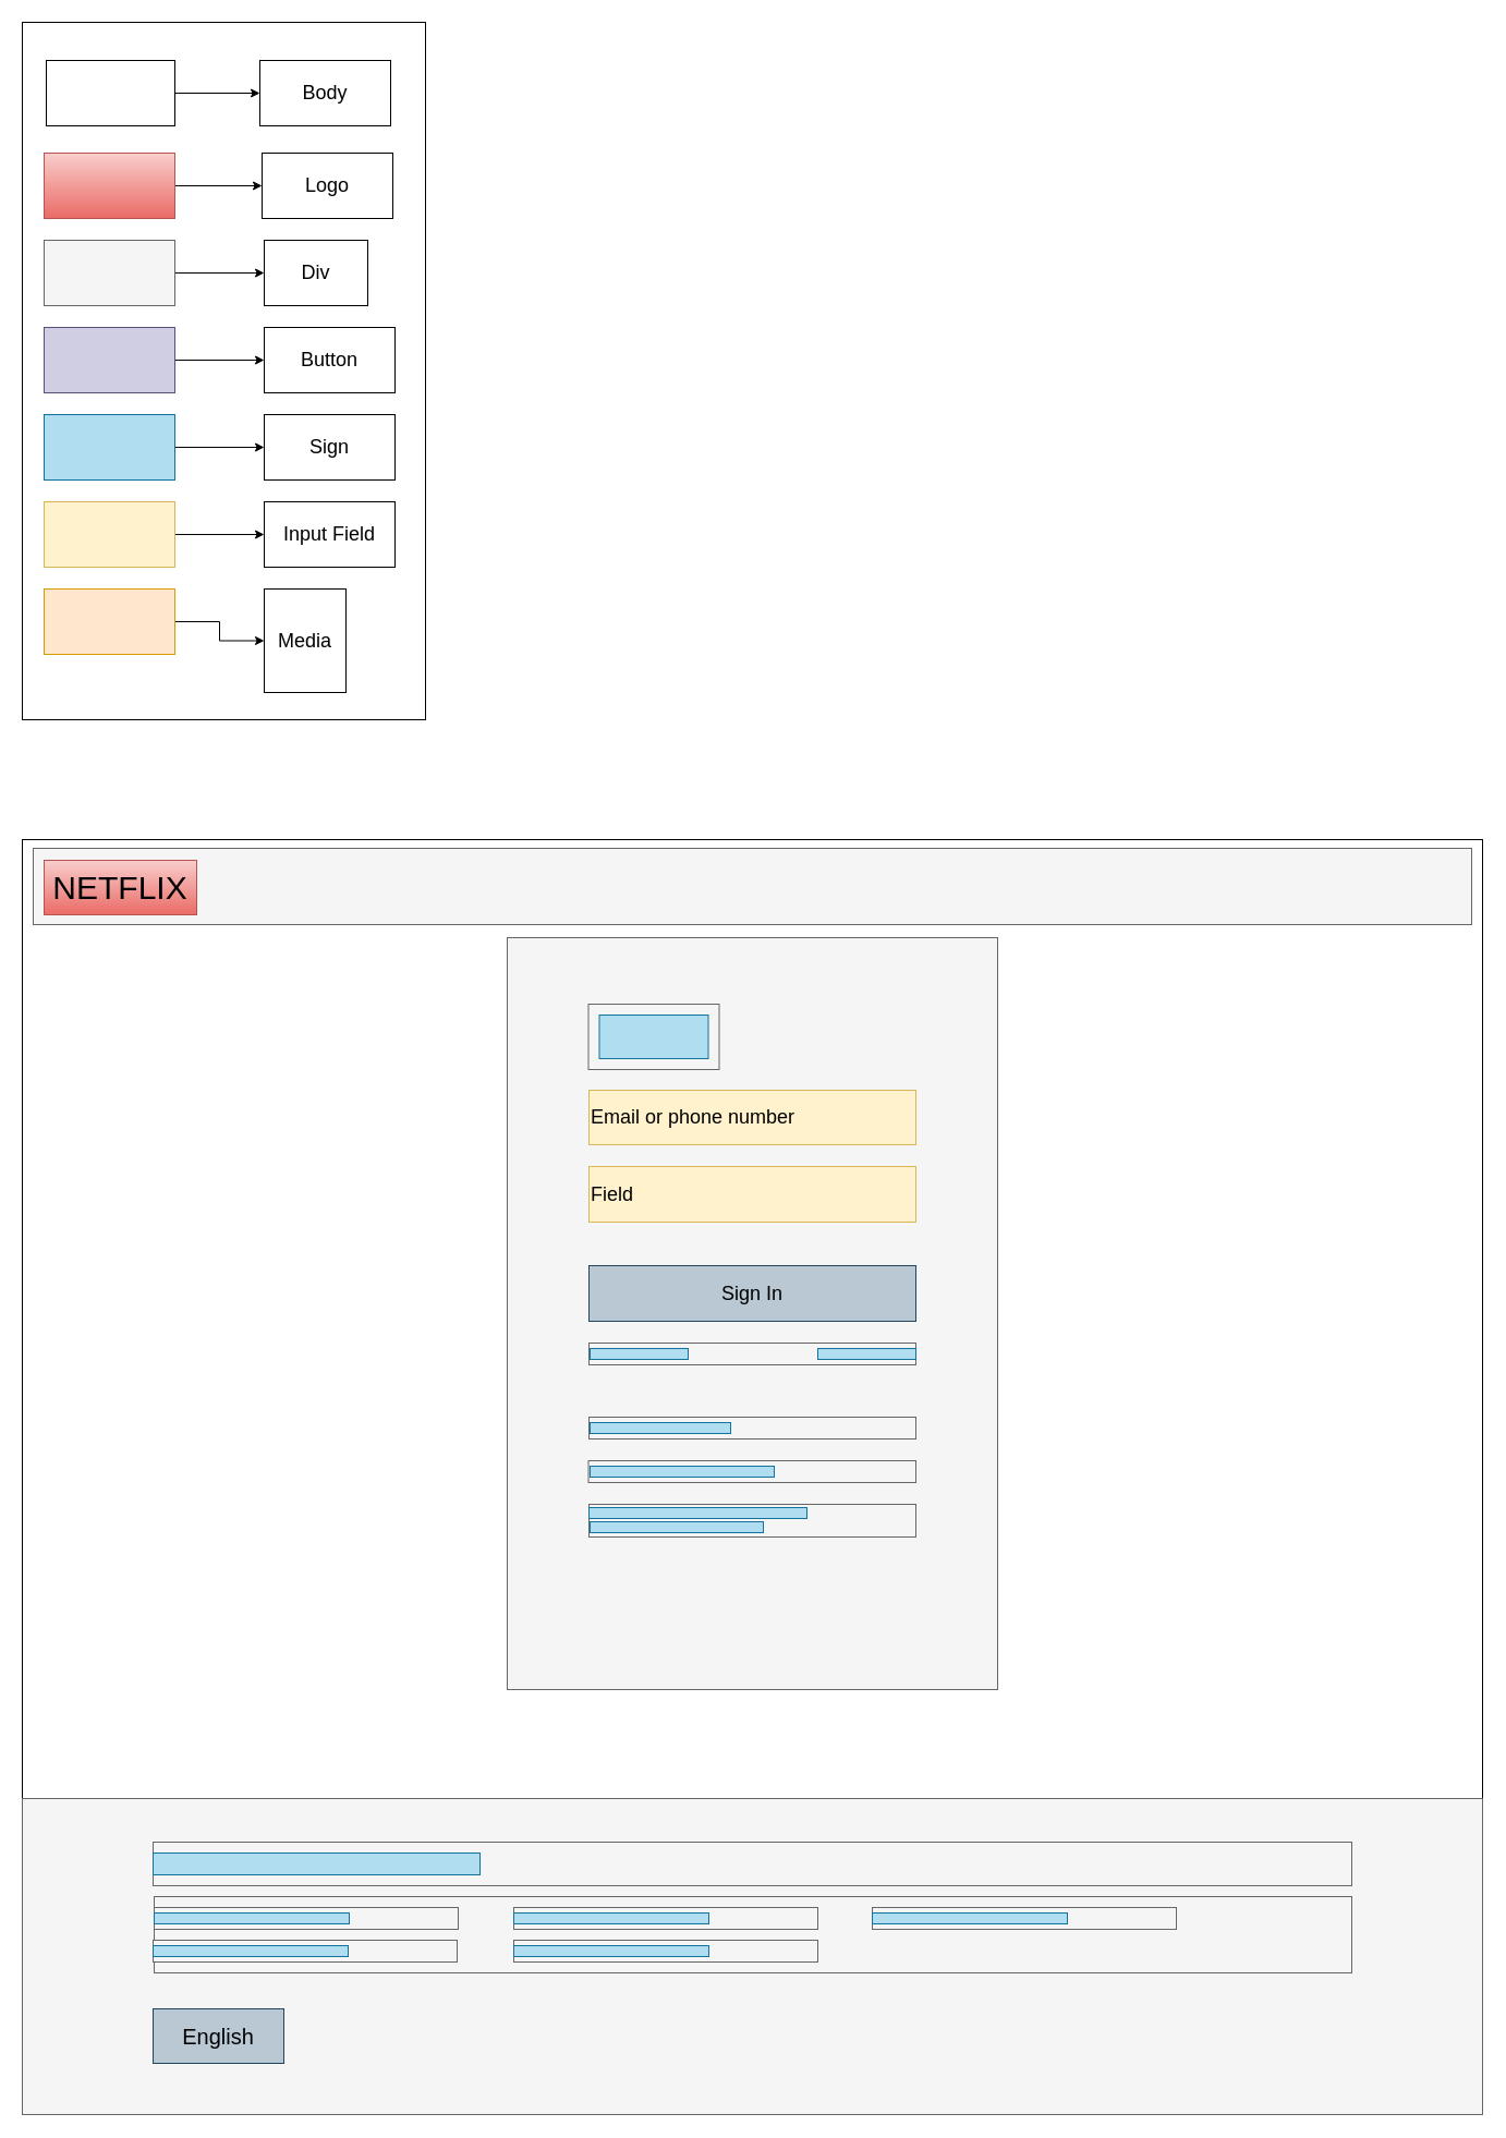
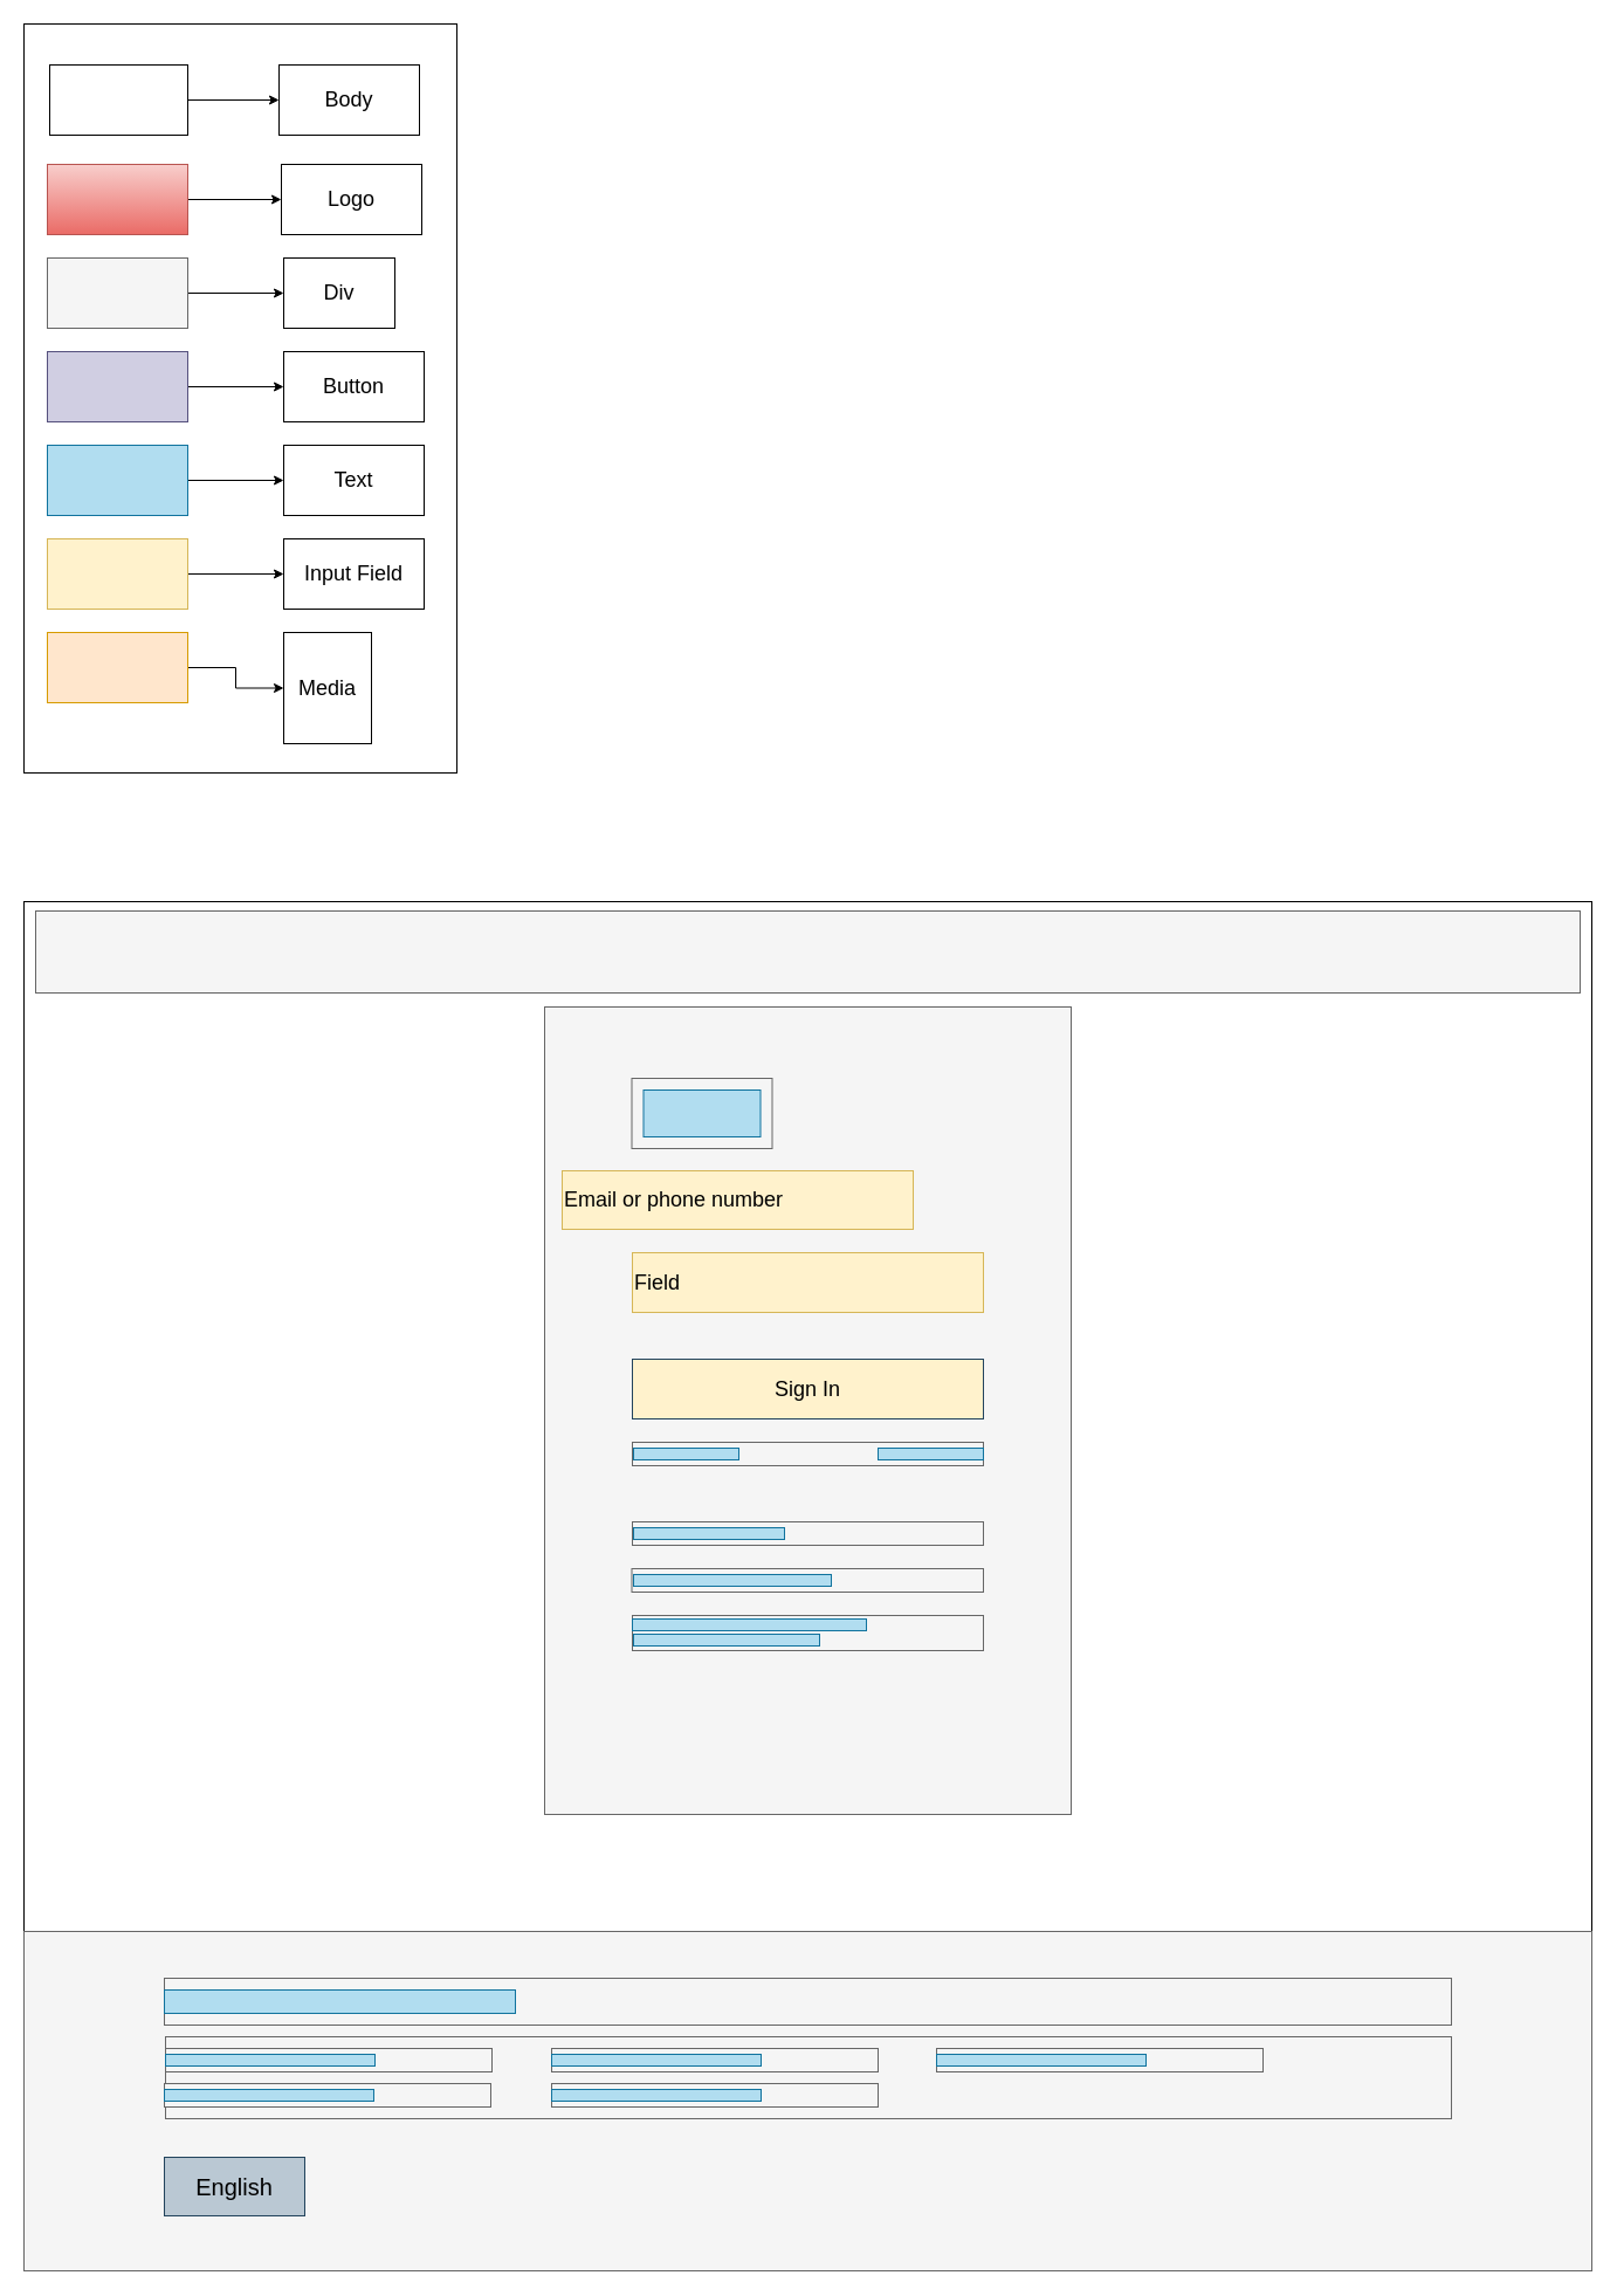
- <mxCell id="40" value="&lt;span style=&quot;font-size: 18px&quot;&gt;Sign&lt;/span&gt;" style="rounded=0;whiteSpace=wrap;html=1;strokeColor=#000000;gradientColor=none;" vertex="1" parent="1"><mxGeometry x="242" y="380" width="120" height="60" as="geometry" /></mxCell>
+ <mxCell id="40" value="&lt;span style=&quot;font-size: 18px&quot;&gt;Text&lt;/span&gt;" style="rounded=0;whiteSpace=wrap;html=1;strokeColor=#000000;gradientColor=none;" vertex="1" parent="1"><mxGeometry x="242" y="380" width="120" height="60" as="geometry" /></mxCell>
- <mxCell id="4" value="&lt;font style=&quot;font-size: 30px&quot;&gt;NETFLIX&lt;/font&gt;" style="rounded=0;whiteSpace=wrap;html=1;gradientColor=#ea6b66;fillColor=#f8cecc;strokeColor=#b85450;" parent="1" vertex="1"><mxGeometry x="40" y="789" width="140" height="50" as="geometry" /></mxCell>
- <mxCell id="6" value="&lt;font style=&quot;font-size: 18px&quot;&gt;Email or phone number&lt;/font&gt;" style="rounded=0;whiteSpace=wrap;html=1;align=left;fillColor=#fff2cc;strokeColor=#d6b656;" parent="1" vertex="1"><mxGeometry x="540" y="1000" width="300" height="50" as="geometry" /></mxCell>
+ <mxCell id="6" value="&lt;font style=&quot;font-size: 18px&quot;&gt;Email or phone number&lt;/font&gt;" style="rounded=0;whiteSpace=wrap;html=1;align=left;fillColor=#fff2cc;strokeColor=#d6b656;" parent="1" vertex="1"><mxGeometry x="480" y="1000" width="300" height="50" as="geometry" /></mxCell>
- <mxCell id="8" value="&lt;div style=&quot;text-align: left&quot;&gt;&lt;span style=&quot;font-size: 18px&quot;&gt;Sign In&lt;/span&gt;&lt;/div&gt;" style="rounded=0;whiteSpace=wrap;html=1;fillColor=#bac8d3;strokeColor=#23445d;" parent="1" vertex="1"><mxGeometry x="540" y="1161" width="300" height="51" as="geometry" /></mxCell>
+ <mxCell id="8" value="&lt;div style=&quot;text-align: left&quot;&gt;&lt;span style=&quot;font-size: 18px&quot;&gt;Sign In&lt;/span&gt;&lt;/div&gt;" style="rounded=0;whiteSpace=wrap;html=1;fillColor=#fff2cc;strokeColor=#23445d;" parent="1" vertex="1"><mxGeometry x="540" y="1161" width="300" height="51" as="geometry" /></mxCell>
